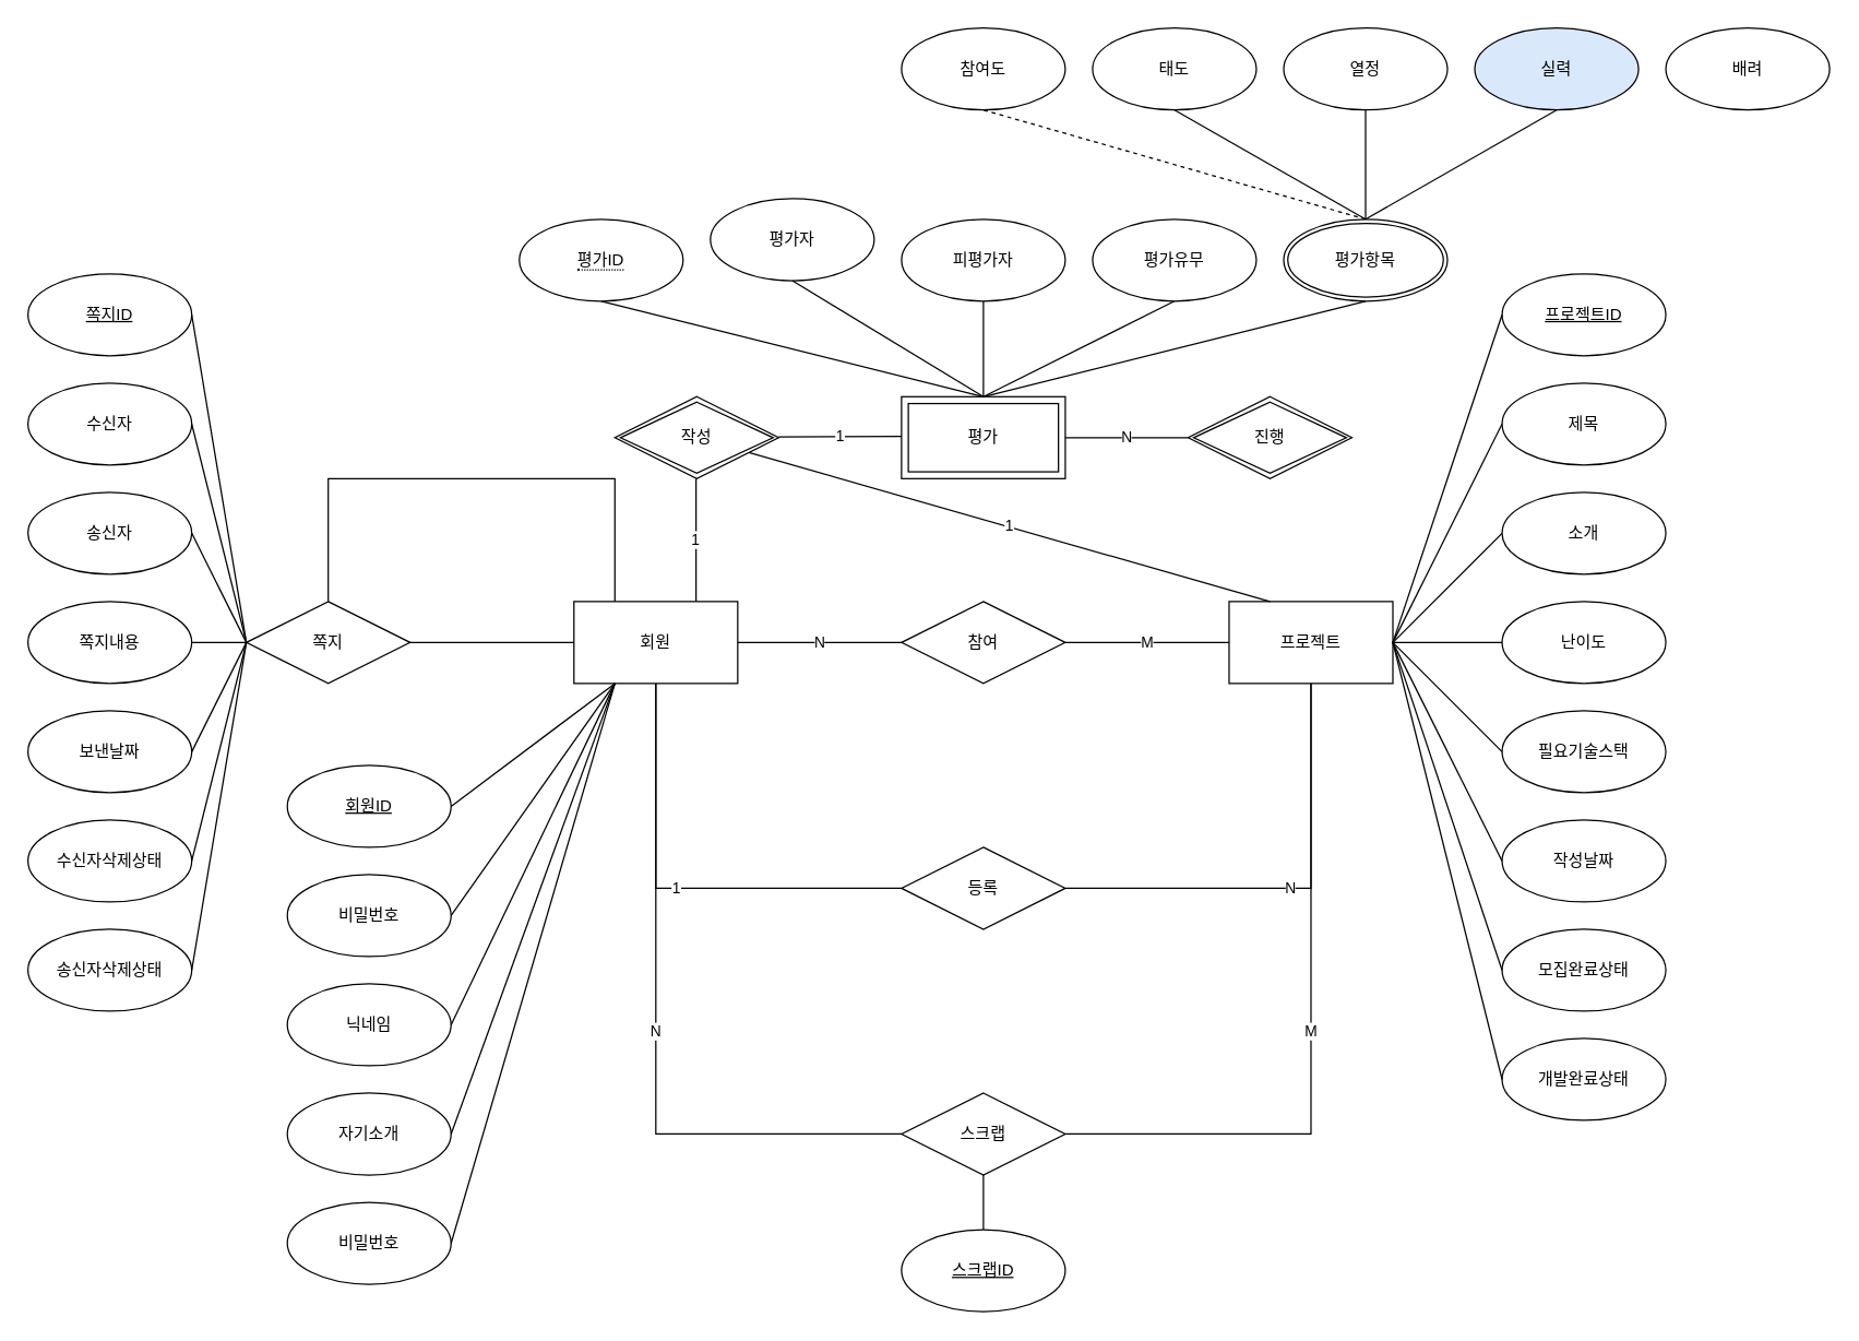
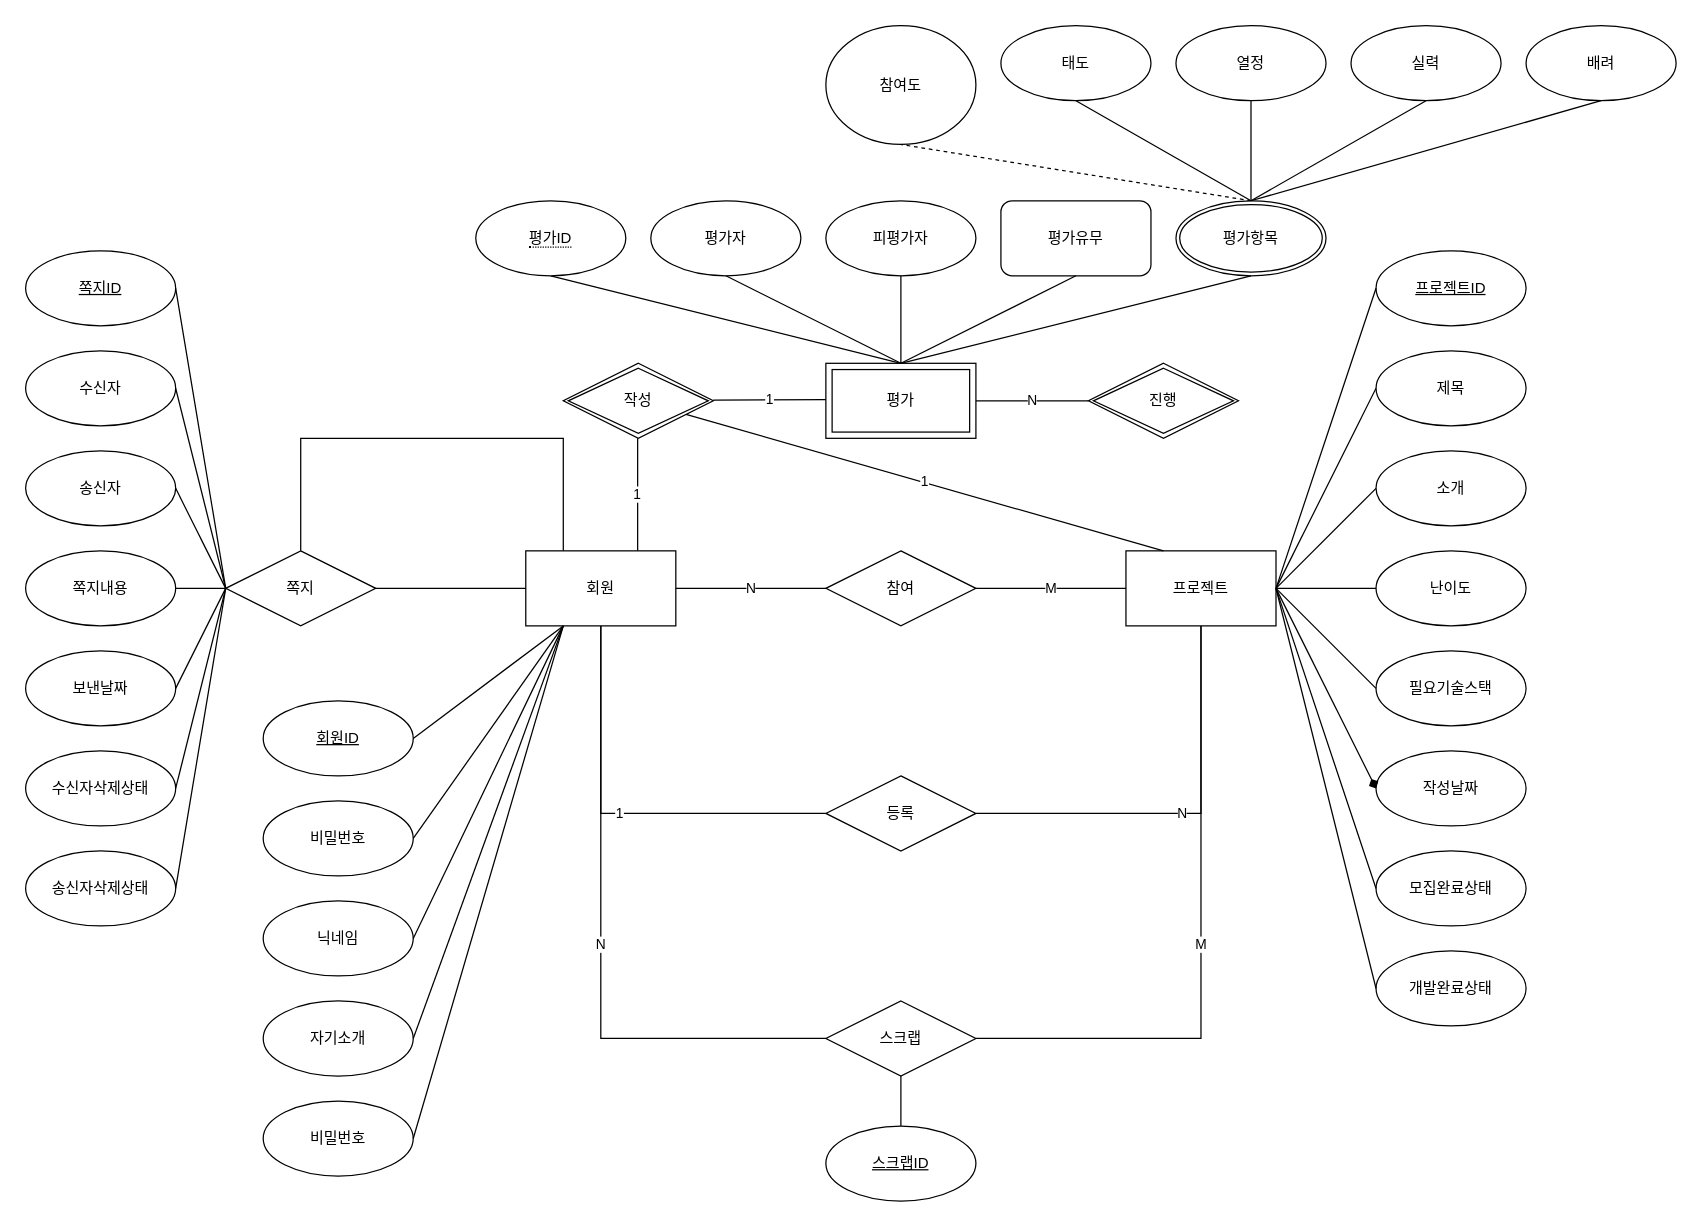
- <mxCell id="61" value="참여도" style="ellipse;whiteSpace=wrap;html=1;" vertex="1" parent="1"><mxGeometry x="660" y="20" width="120" height="60" as="geometry" /></mxCell>
+ <mxCell id="61" value="참여도" style="ellipse;whiteSpace=wrap;html=1;" vertex="1" parent="1"><mxGeometry x="660" y="20" width="120" height="95" as="geometry" /></mxCell>
- <mxCell id="60" value="실력" style="ellipse;whiteSpace=wrap;html=1;fillColor=#dae8fc;" vertex="1" parent="1"><mxGeometry x="1080" y="20" width="120" height="60" as="geometry" /></mxCell>
+ <mxCell id="60" value="실력" style="ellipse;whiteSpace=wrap;html=1;" vertex="1" parent="1"><mxGeometry x="1080" y="20" width="120" height="60" as="geometry" /></mxCell>
+ <mxCell id="63" value="" style="endArrow=none;html=1;rounded=0;exitX=0.5;exitY=0;exitDx=0;exitDy=0;entryX=0.5;entryY=1;entryDx=0;entryDy=0;" edge="1" parent="1" source="57" target="59"><mxGeometry width="50" height="50" relative="1" as="geometry"><mxPoint x="940" y="230" as="sourcePoint" /><mxPoint x="990" y="180" as="targetPoint" /></mxGeometry></mxCell>
- <mxCell id="72" value="평가자" style="ellipse;whiteSpace=wrap;html=1;" vertex="1" parent="1"><mxGeometry x="520" y="145" width="120" height="60" as="geometry" /></mxCell>
+ <mxCell id="72" value="평가자" style="ellipse;whiteSpace=wrap;html=1;" vertex="1" parent="1"><mxGeometry x="520" y="160" width="120" height="60" as="geometry" /></mxCell>
- <mxCell id="71" value="평가유무" style="ellipse;whiteSpace=wrap;html=1;" vertex="1" parent="1"><mxGeometry x="800" y="160" width="120" height="60" as="geometry" /></mxCell>
+ <mxCell id="71" value="평가유무" style="whiteSpace=wrap;html=1;rounded=1;" vertex="1" parent="1"><mxGeometry x="800" y="160" width="120" height="60" as="geometry" /></mxCell>
- <mxCell id="51" value="" style="endArrow=none;html=1;rounded=0;exitX=1;exitY=0.5;exitDx=0;exitDy=0;entryX=0;entryY=0.5;entryDx=0;entryDy=0;" edge="1" parent="1" source="3" target="28"><mxGeometry width="50" height="50" relative="1" as="geometry"><mxPoint x="1230" y="660" as="sourcePoint" /><mxPoint x="1280" y="610" as="targetPoint" /></mxGeometry></mxCell>
+ <mxCell id="51" value="" style="endArrow=diamond;html=1;rounded=0;exitX=1;exitY=0.5;exitDx=0;exitDy=0;entryX=0;entryY=0.5;entryDx=0;entryDy=0;" edge="1" parent="1" source="3" target="28"><mxGeometry width="50" height="50" relative="1" as="geometry"><mxPoint x="1230" y="660" as="sourcePoint" /><mxPoint x="1280" y="610" as="targetPoint" /></mxGeometry></mxCell>
